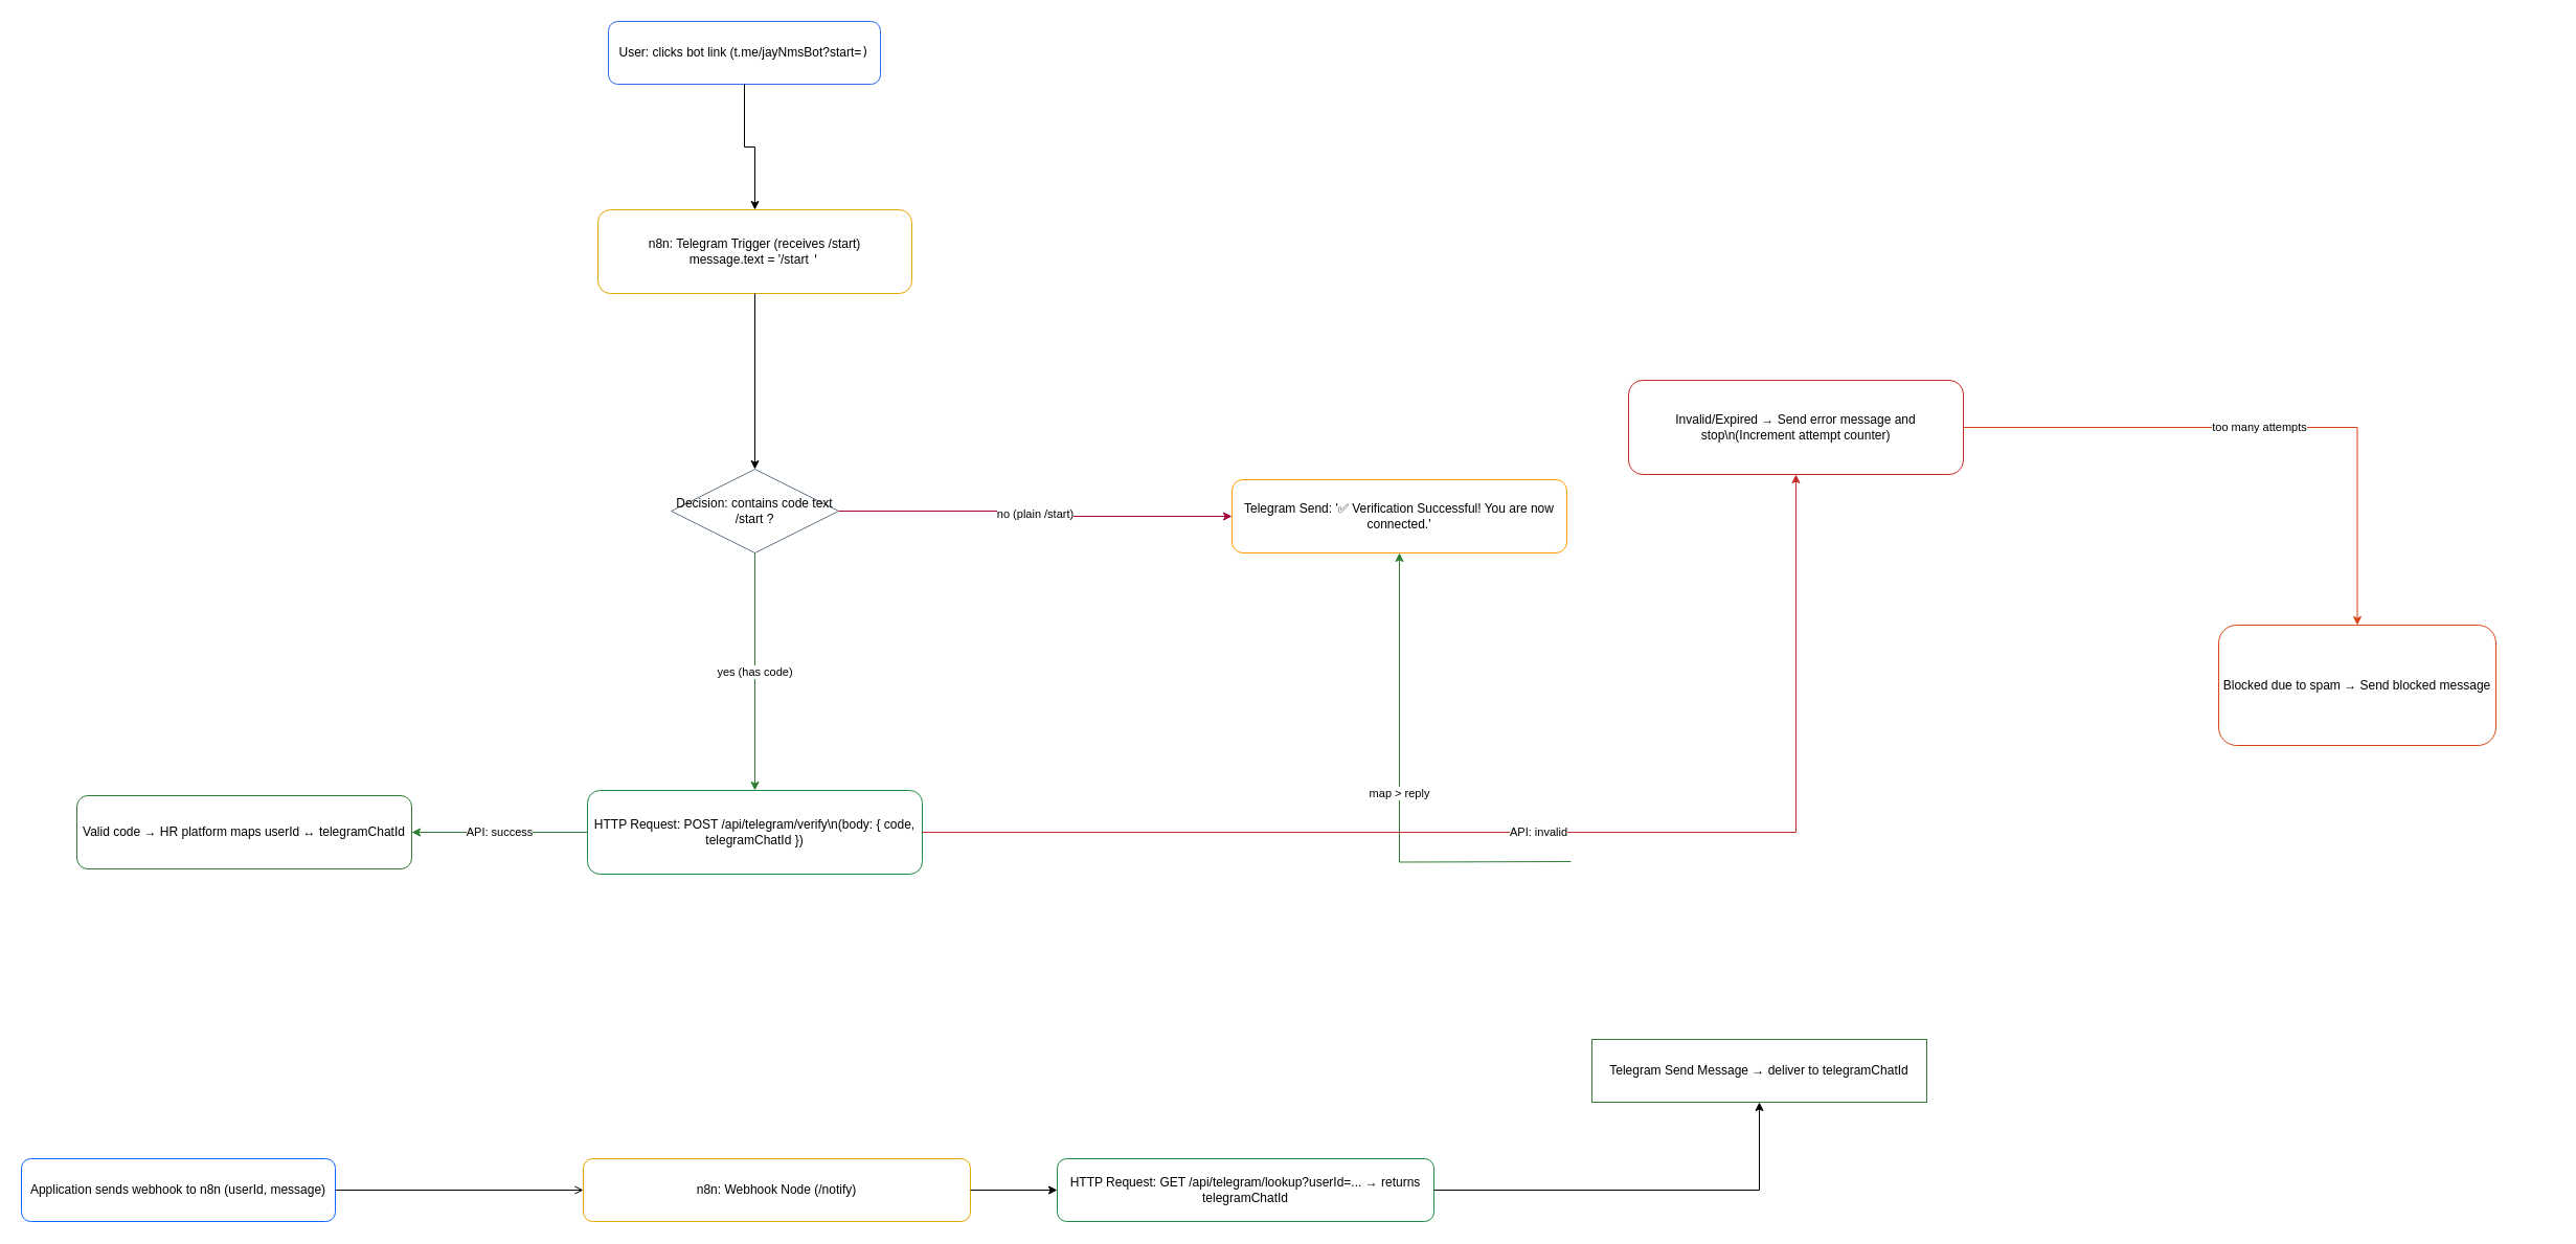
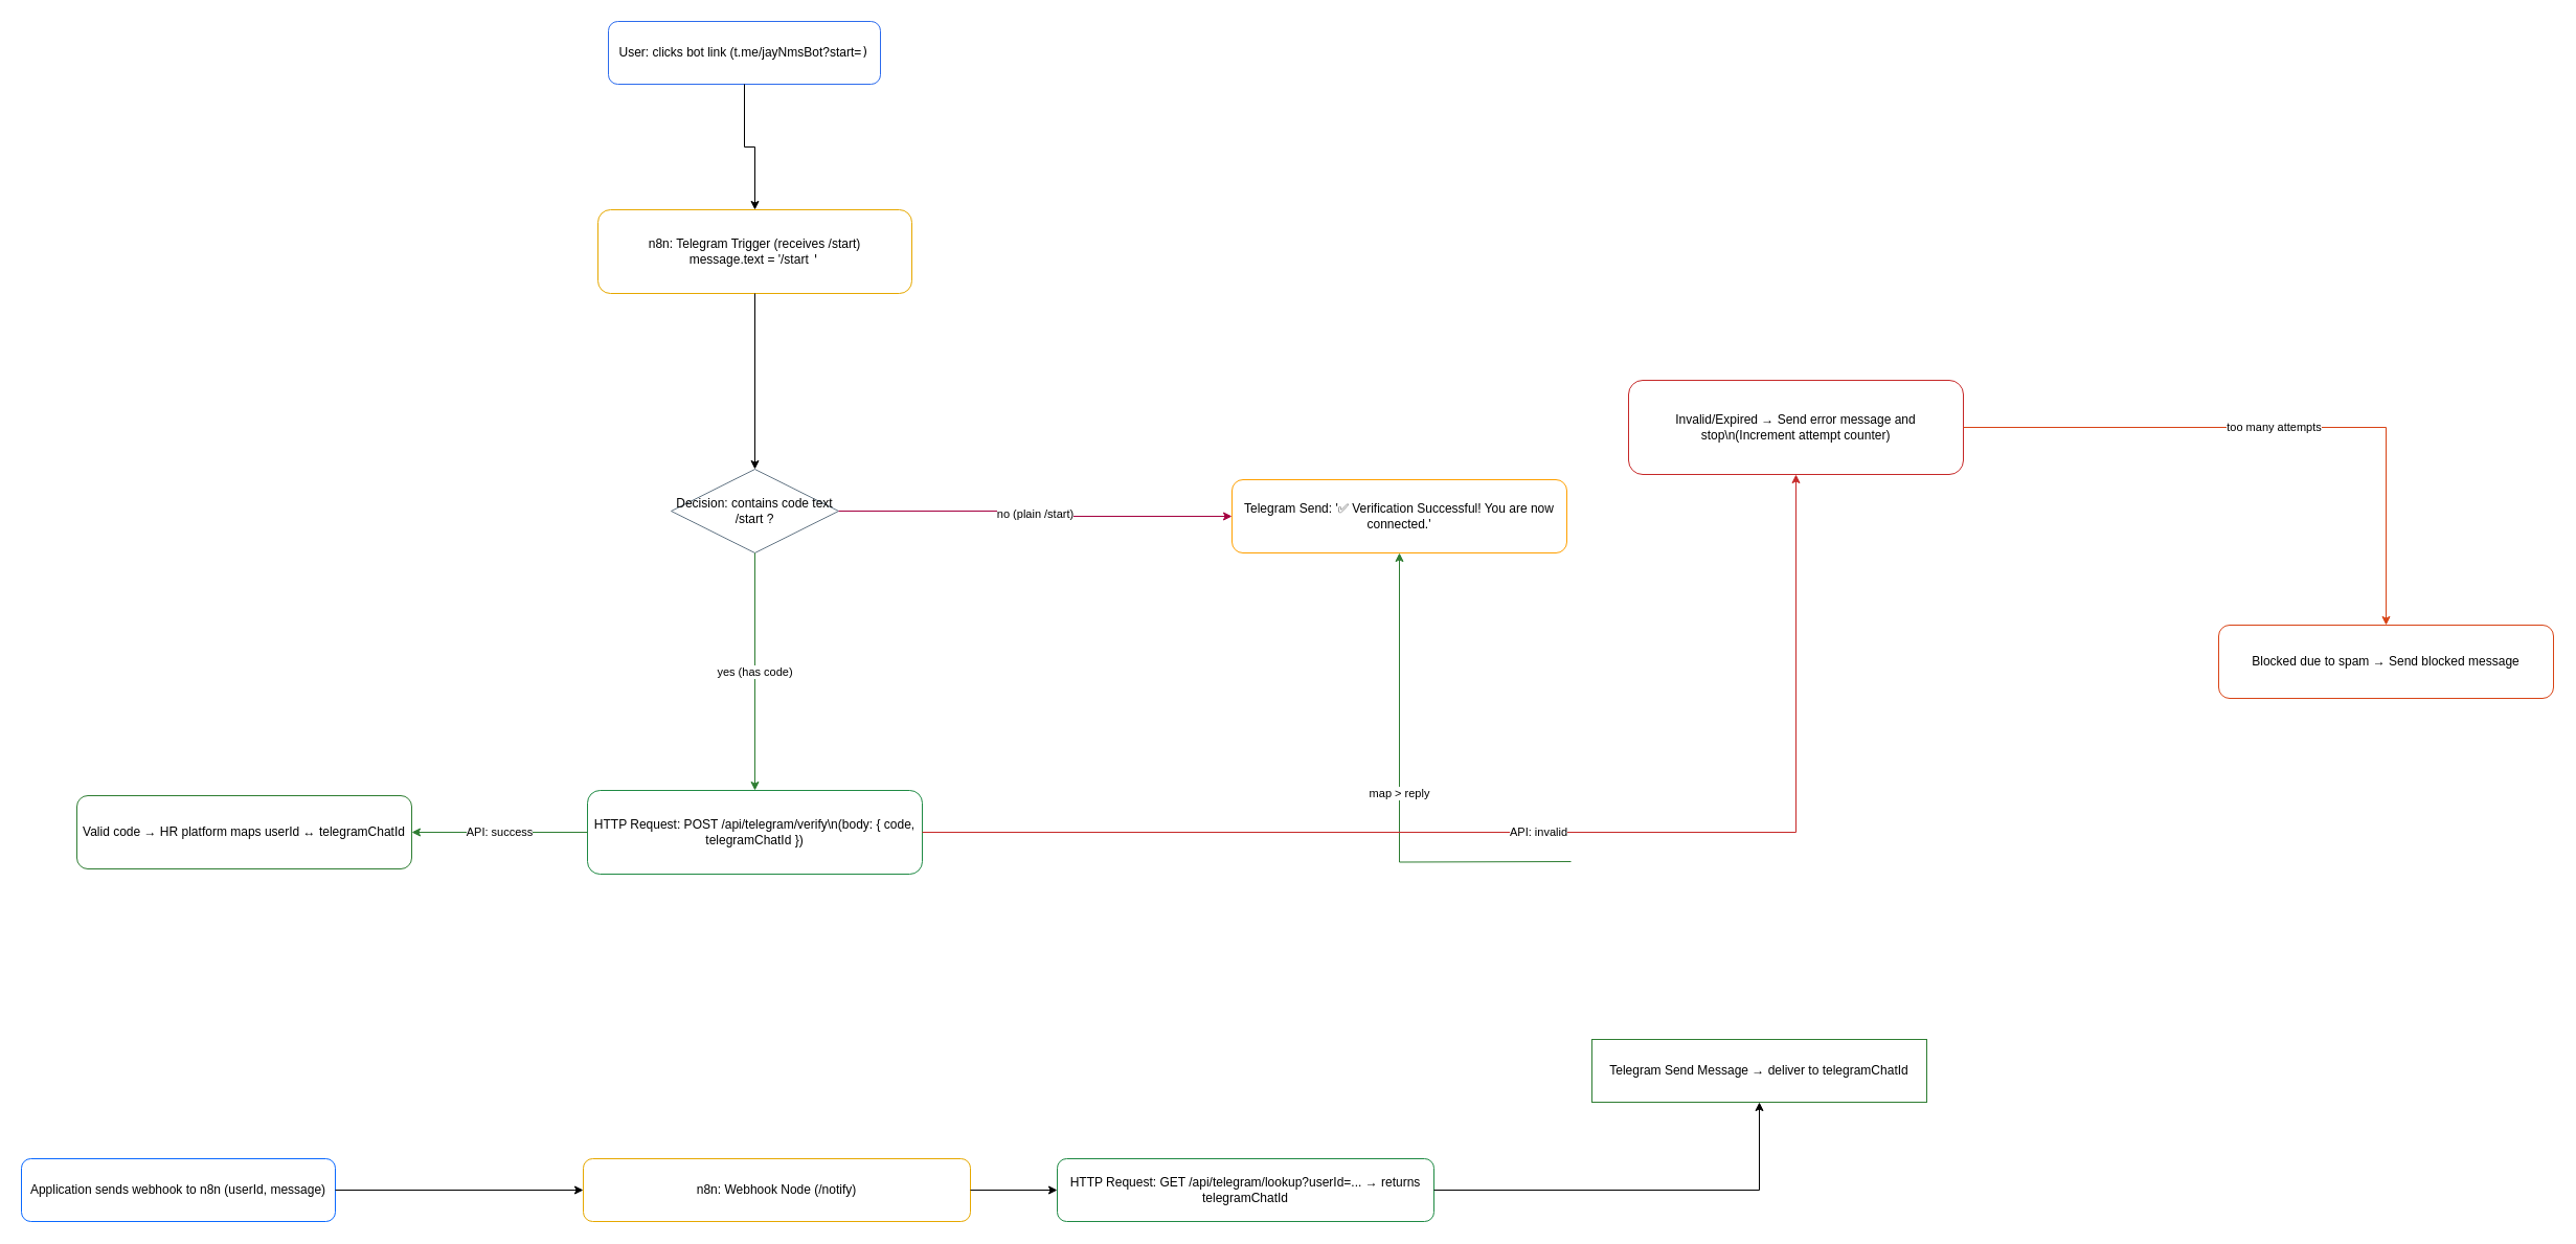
- <mxCell id="9" value="Blocked due to spam → Send blocked message" style="rounded=1;whiteSpace=wrap;html=1;fillColor=none;strokeColor=#D84315;fontSize=12;" vertex="1" parent="1"><mxGeometry x="2120" y="597" width="265" height="115" as="geometry" /></mxCell>
+ <mxCell id="9" value="Blocked due to spam → Send blocked message" style="rounded=1;whiteSpace=wrap;html=1;fillColor=none;strokeColor=#D84315;fontSize=12;" vertex="1" parent="1"><mxGeometry x="2120" y="597" width="320" height="70" as="geometry" /></mxCell>
- <mxCell id="22" style="edgeStyle=orthogonalEdgeStyle;rounded=0;orthogonalLoop=1;jettySize=auto;html=1;endArrow=open;" edge="1" parent="1" source="10" target="11"><mxGeometry relative="1" as="geometry" /></mxCell>
+ <mxCell id="22" style="edgeStyle=orthogonalEdgeStyle;rounded=0;orthogonalLoop=1;jettySize=auto;html=1;" edge="1" parent="1" source="10" target="11"><mxGeometry relative="1" as="geometry" /></mxCell>
